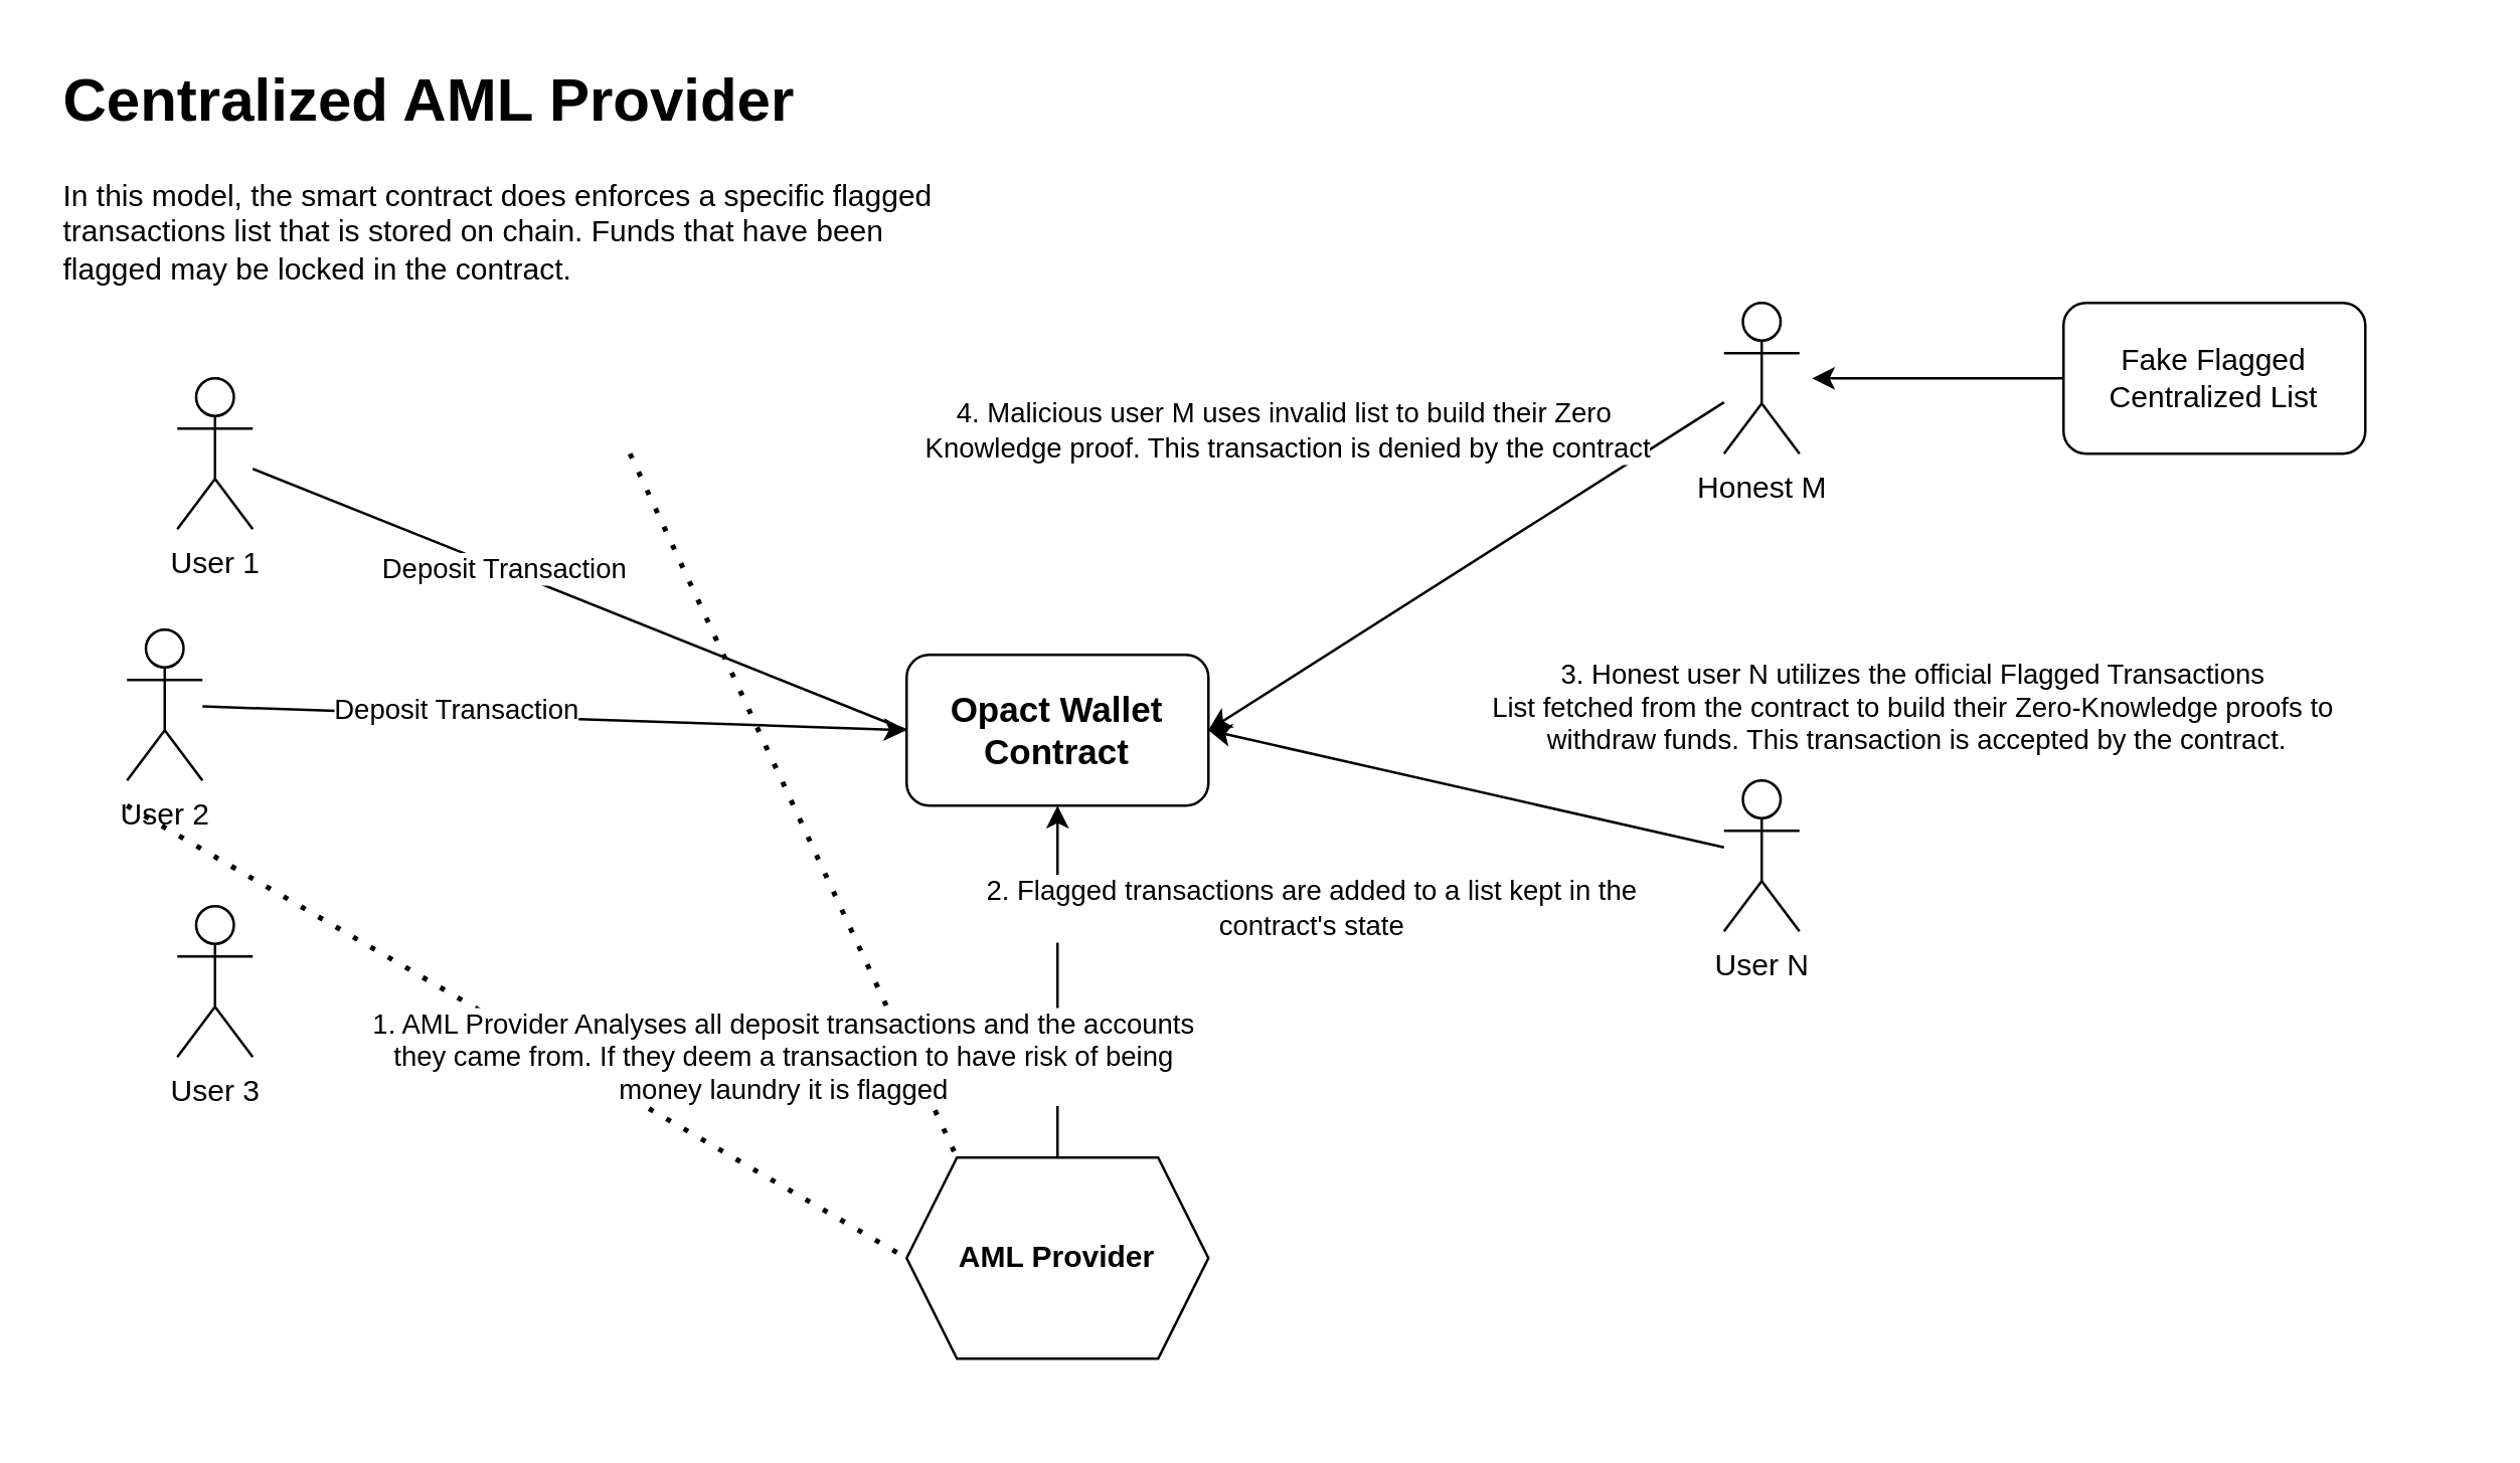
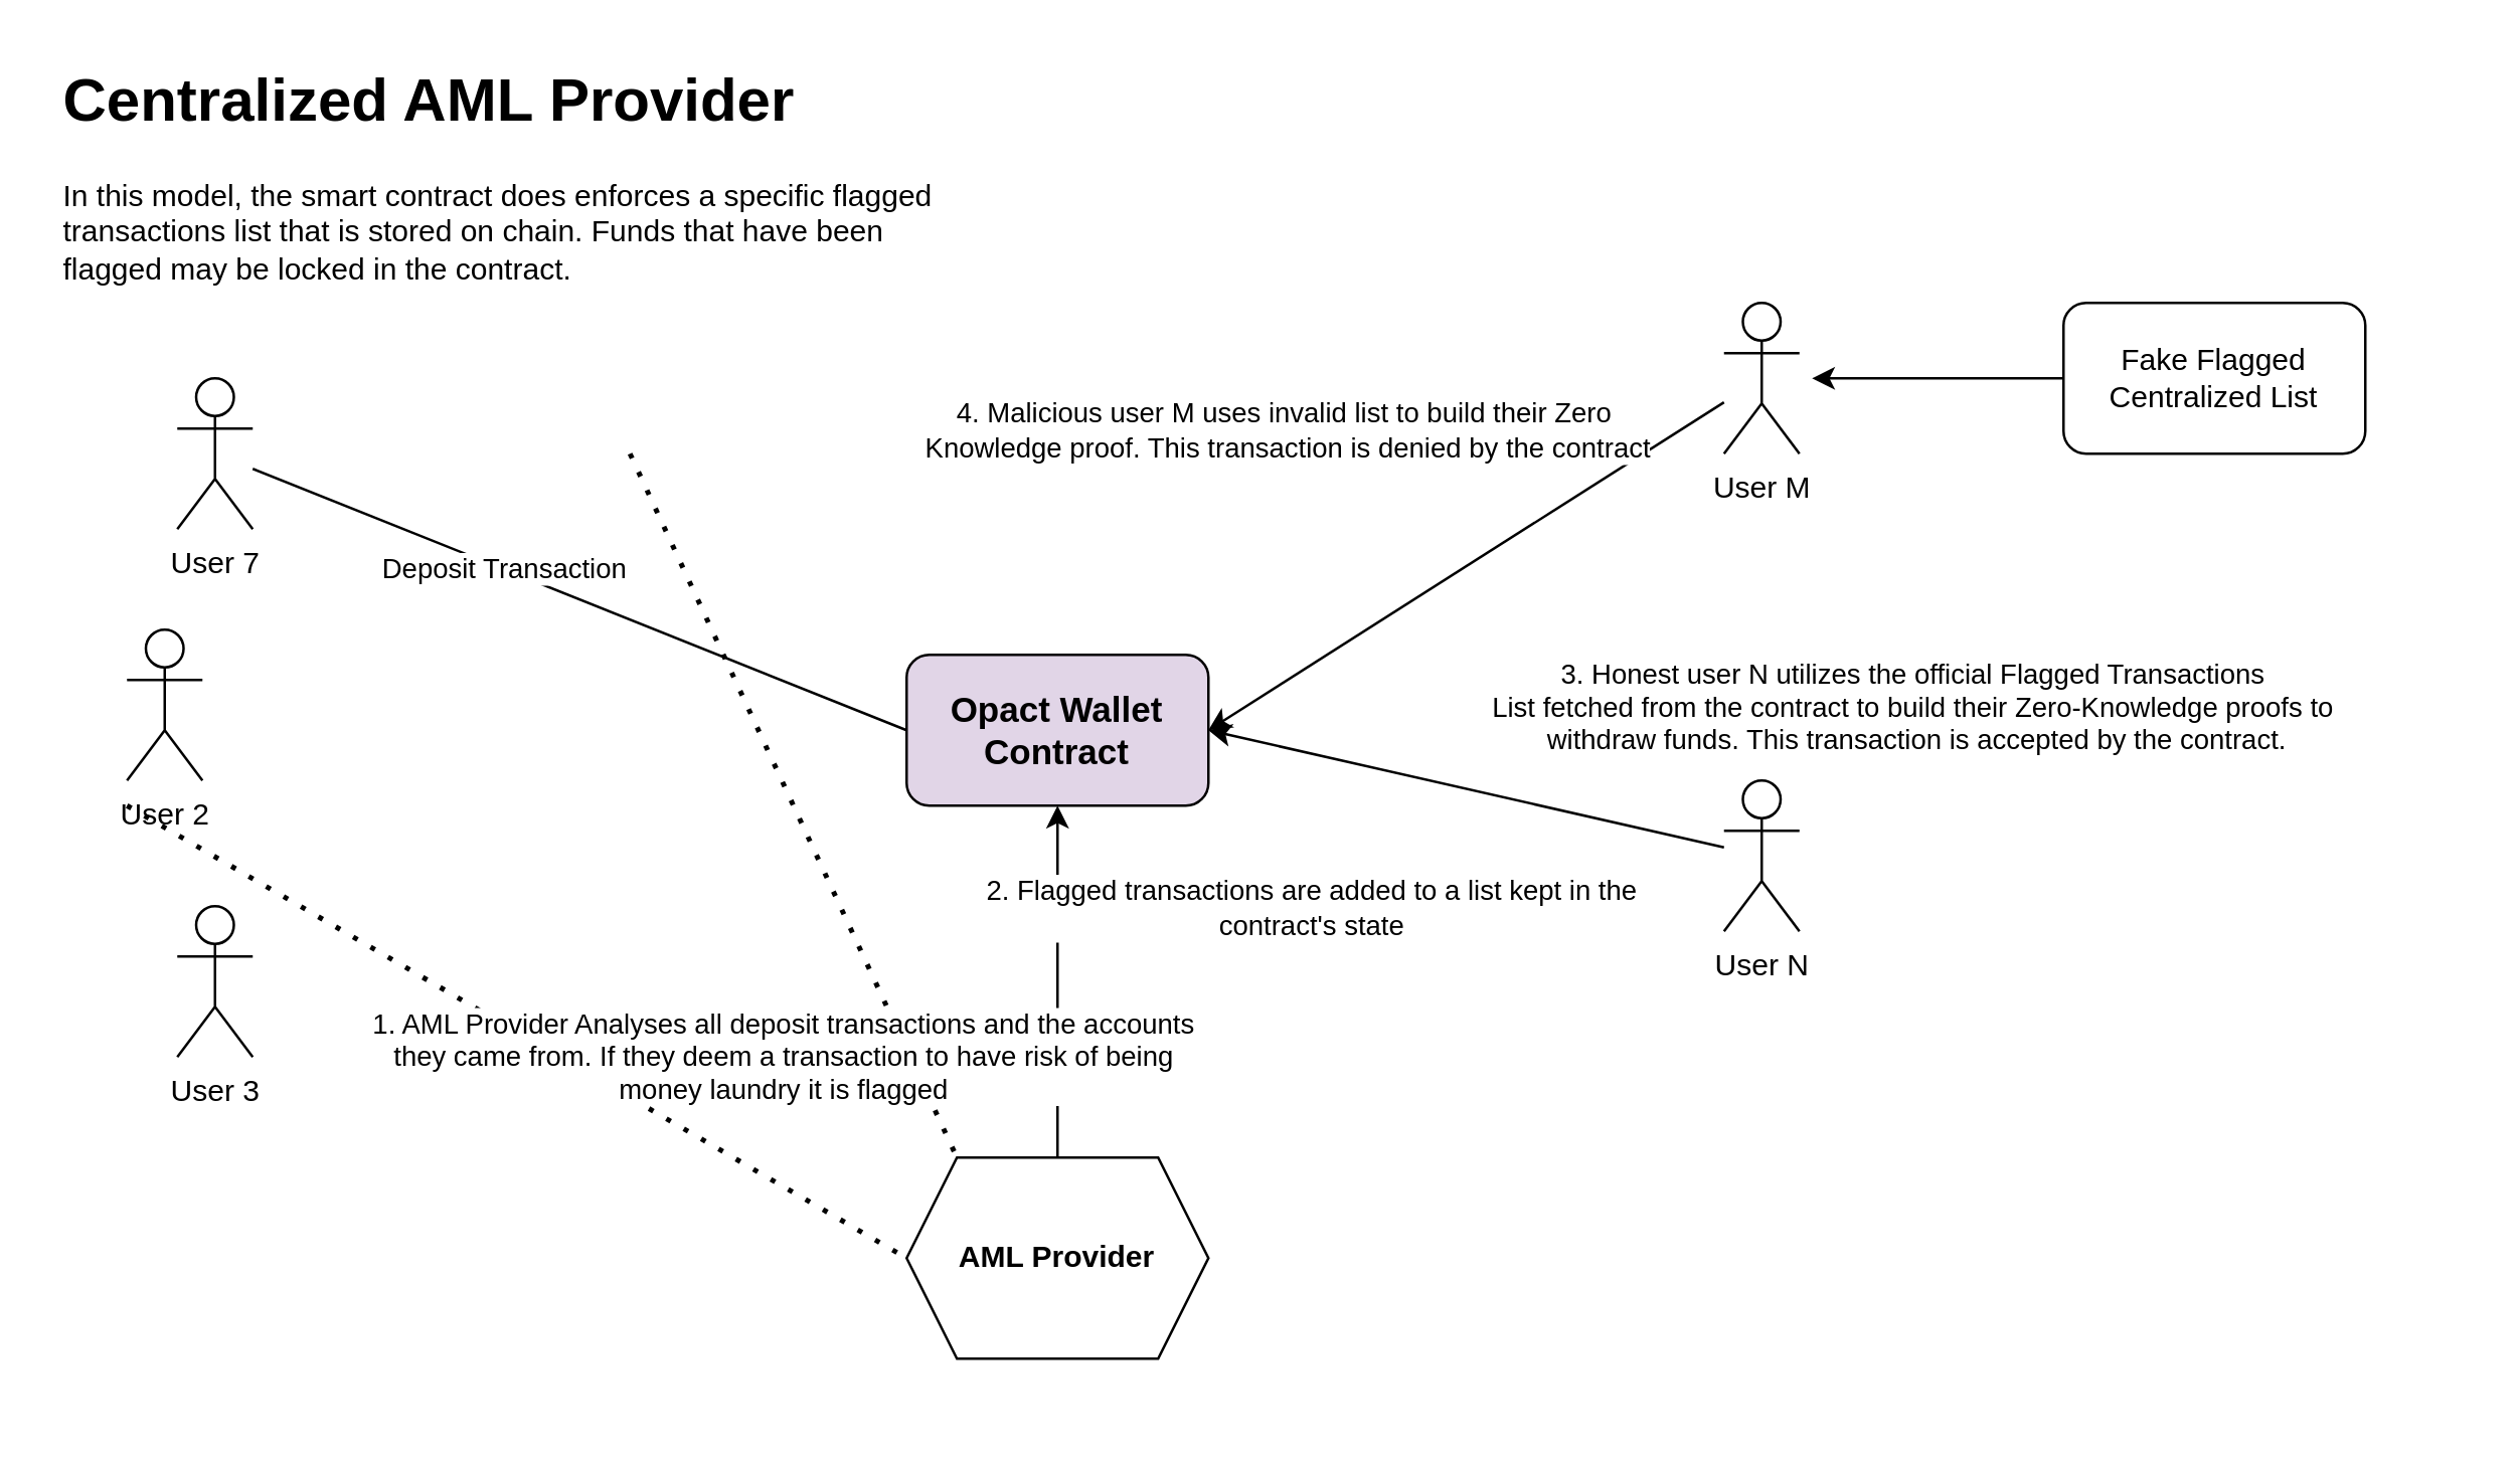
- <mxCell id="22" value="Honest M" style="shape=umlActor;verticalLabelPosition=bottom;verticalAlign=top;html=1;outlineConnect=0;" parent="1" vertex="1"><mxGeometry x="685" y="120" width="30" height="60" as="geometry" /></mxCell>
+ <mxCell id="22" value="User M" style="shape=umlActor;verticalLabelPosition=bottom;verticalAlign=top;html=1;outlineConnect=0;" parent="1" vertex="1"><mxGeometry x="685" y="120" width="30" height="60" as="geometry" /></mxCell>
- <mxCell id="5" value="User 1" style="shape=umlActor;verticalLabelPosition=bottom;verticalAlign=top;html=1;outlineConnect=0;" parent="1" vertex="1"><mxGeometry x="70" y="150" width="30" height="60" as="geometry" /></mxCell>
+ <mxCell id="5" value="User 7" style="shape=umlActor;verticalLabelPosition=bottom;verticalAlign=top;html=1;outlineConnect=0;" parent="1" vertex="1"><mxGeometry x="70" y="150" width="30" height="60" as="geometry" /></mxCell>
- <mxCell id="6" style="edgeStyle=none;html=1;entryX=0;entryY=0.5;entryDx=0;entryDy=0;" parent="1" source="8" target="10" edge="1"><mxGeometry relative="1" as="geometry" /></mxCell>
- <mxCell id="7" value="Deposit Transaction" style="edgeLabel;html=1;align=center;verticalAlign=middle;resizable=0;points=[];" parent="6" vertex="1" connectable="0"><mxGeometry x="-0.285" y="2" relative="1" as="geometry"><mxPoint as="offset" /></mxGeometry></mxCell>
- <mxCell id="10" value="Opact Wallet&lt;br style=&quot;font-size: 14px;&quot;&gt;Contract" style="rounded=1;whiteSpace=wrap;html=1;fontSize=14;fontStyle=1" parent="1" vertex="1"><mxGeometry x="360" y="260" width="120" height="60" as="geometry" /></mxCell>
+ <mxCell id="10" value="Opact Wallet&lt;br style=&quot;font-size: 14px;&quot;&gt;Contract" style="rounded=1;whiteSpace=wrap;html=1;fontSize=14;fontStyle=1;fillColor=#e1d5e7;" parent="1" vertex="1"><mxGeometry x="360" y="260" width="120" height="60" as="geometry" /></mxCell>
